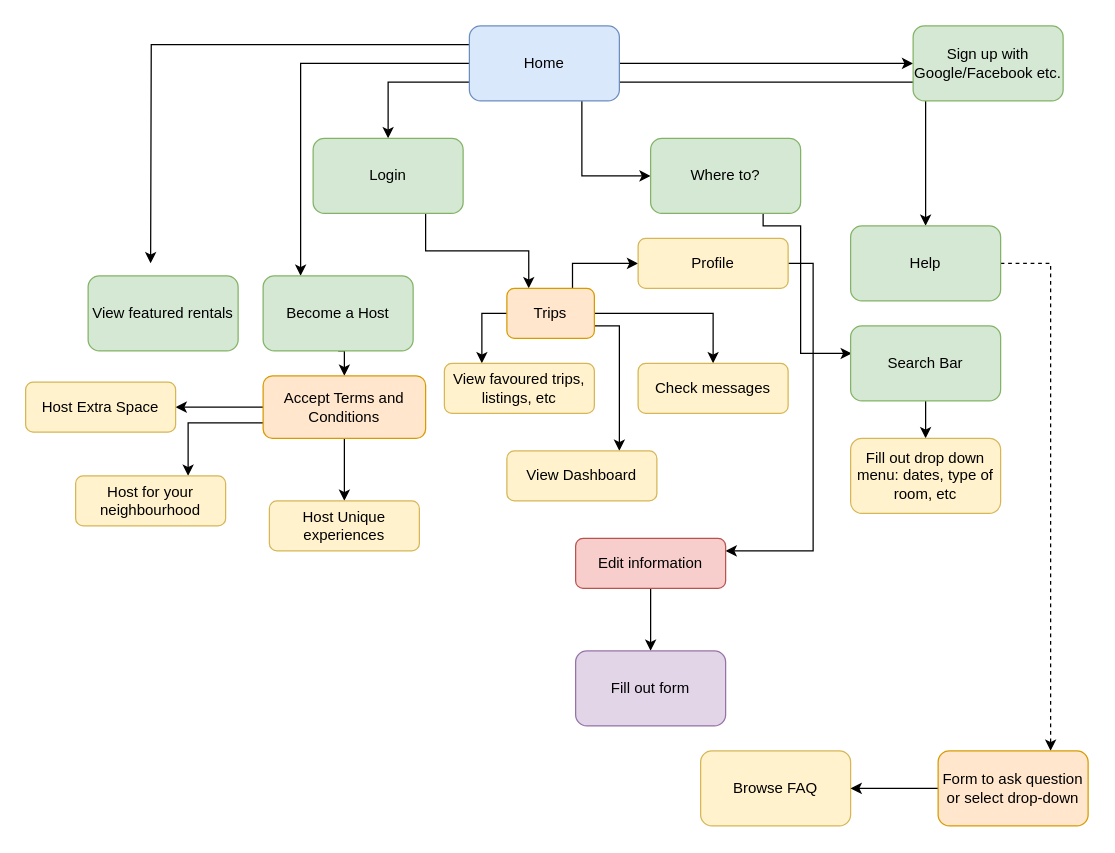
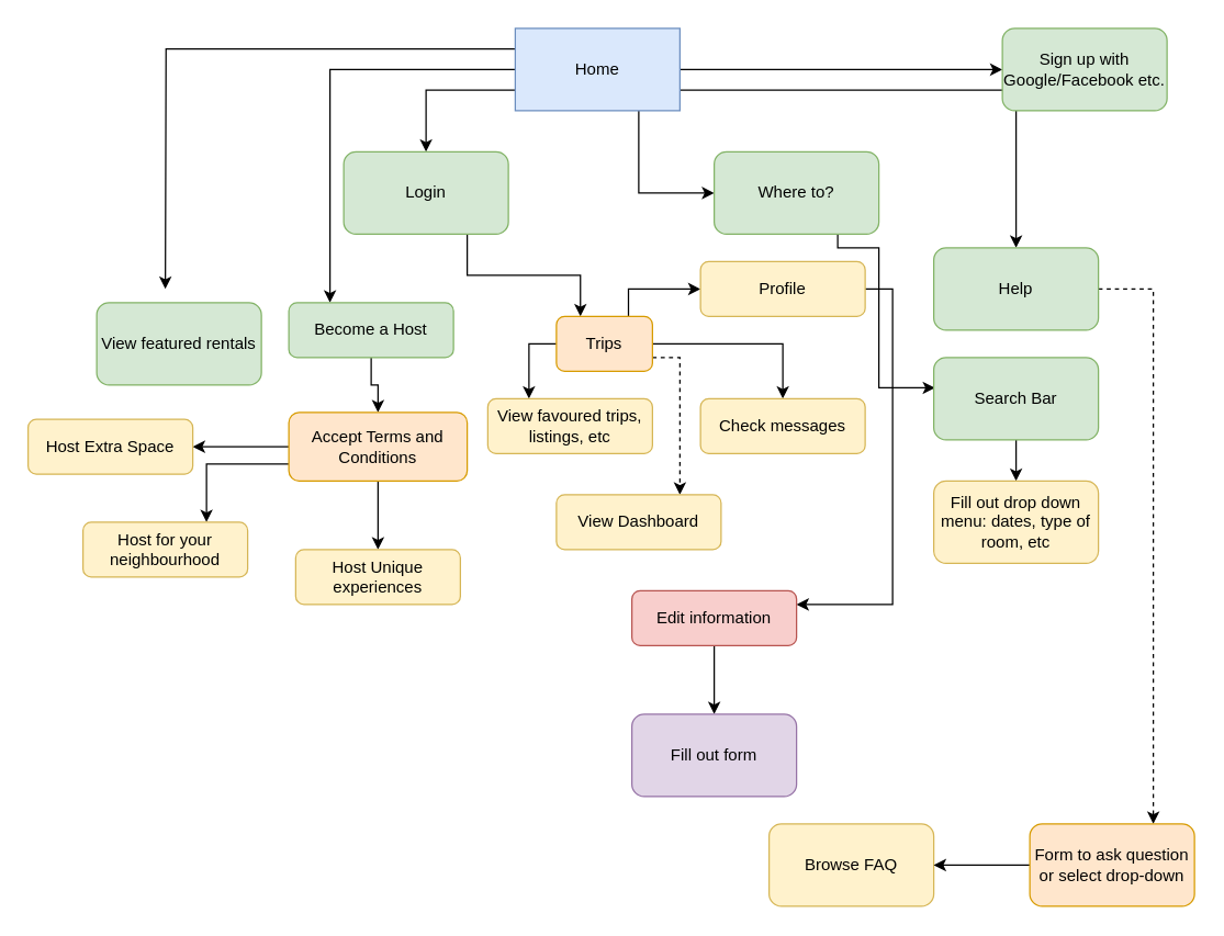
- <mxCell id="8" value="Home" style="rounded=1;whiteSpace=wrap;html=1;fillColor=#dae8fc;strokeColor=#6c8ebf;" vertex="1" parent="1"><mxGeometry x="375" y="20" width="120" height="60" as="geometry" /></mxCell>
+ <mxCell id="8" value="Home" style="whiteSpace=wrap;html=1;fillColor=#dae8fc;strokeColor=#6c8ebf;rounded=0;" vertex="1" parent="1"><mxGeometry x="375" y="20" width="120" height="60" as="geometry" /></mxCell>
- <mxCell id="15" value="Become a Host" style="rounded=1;whiteSpace=wrap;html=1;fillColor=#d5e8d4;strokeColor=#82b366;" vertex="1" parent="1"><mxGeometry x="210" y="220" width="120" height="60" as="geometry" /></mxCell>
+ <mxCell id="15" value="Become a Host" style="rounded=1;whiteSpace=wrap;html=1;fillColor=#d5e8d4;strokeColor=#82b366;" vertex="1" parent="1"><mxGeometry x="210" y="220" width="120" height="40" as="geometry" /></mxCell>
- <mxCell id="23" style="edgeStyle=orthogonalEdgeStyle;rounded=0;orthogonalLoop=1;jettySize=auto;html=1;exitX=1;exitY=0.75;exitDx=0;exitDy=0;entryX=0.75;entryY=0;entryDx=0;entryDy=0;" edge="1" parent="1" source="25" target="34"><mxGeometry relative="1" as="geometry" /></mxCell>
+ <mxCell id="23" style="edgeStyle=orthogonalEdgeStyle;rounded=0;orthogonalLoop=1;jettySize=auto;html=1;exitX=1;exitY=0.75;exitDx=0;exitDy=0;entryX=0.75;entryY=0;entryDx=0;entryDy=0;dashed=1;" edge="1" parent="1" source="25" target="34"><mxGeometry relative="1" as="geometry" /></mxCell>
